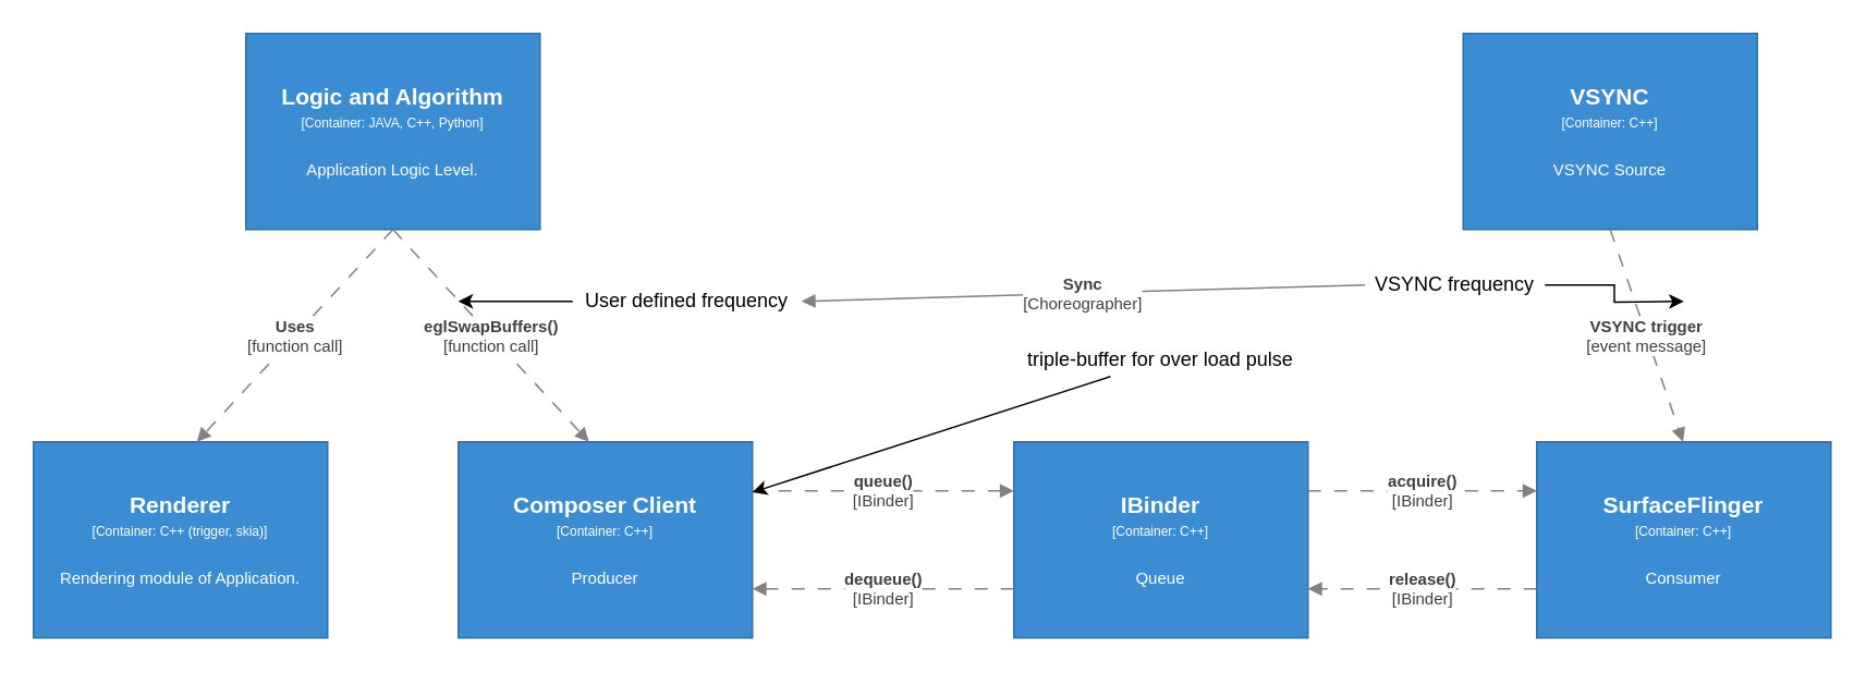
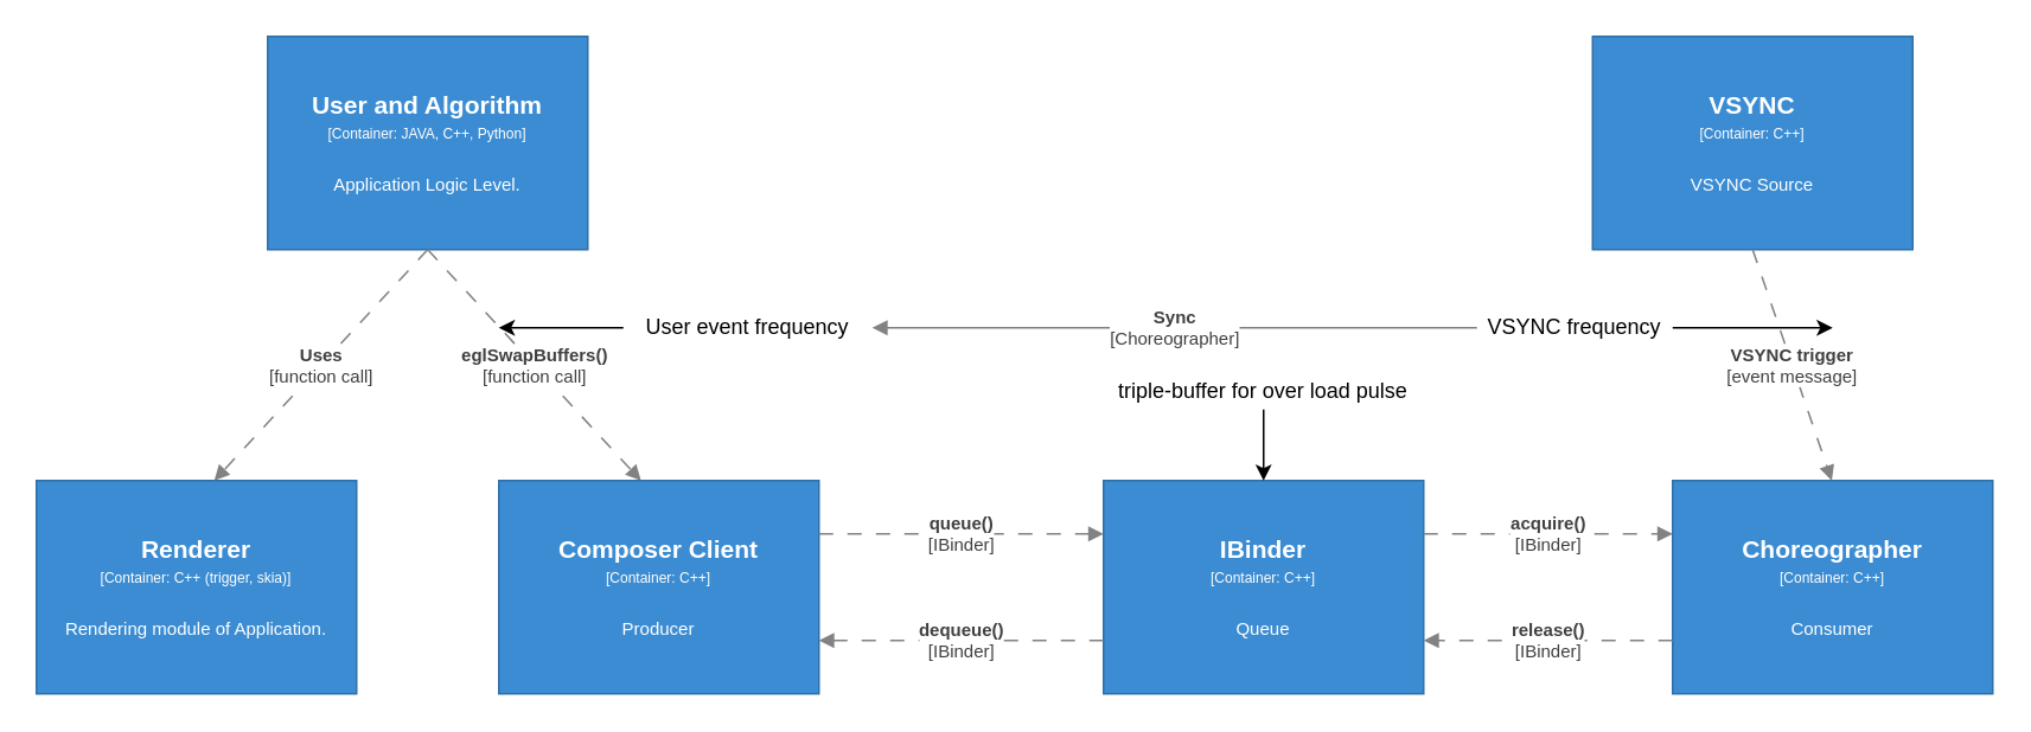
- <mxCell id="2" value="&lt;div&gt;&lt;span style=&quot;font-size: 14px&quot;&gt;&lt;b&gt;Logic and Algorithm&lt;/b&gt;&lt;/span&gt;&lt;/div&gt;&lt;div&gt;&lt;span style=&quot;font-size: 8px&quot;&gt;[Container: JAVA, C++, Python]&lt;/span&gt;&lt;/div&gt;&lt;div&gt;&lt;span style=&quot;font-size: 8px&quot;&gt;&lt;br&gt;&lt;/span&gt;&lt;/div&gt;&lt;div&gt;&lt;font size=&quot;1&quot;&gt;Application Logic Level.&lt;/font&gt;&lt;/div&gt;" style="rounded=0;whiteSpace=wrap;html=1;fillColor=#3B8CD2;fontColor=#FFFFFF;strokeColor=#2F6FA6;resizable=0;" parent="1" vertex="1"><mxGeometry x="150" y="20" width="180" height="120" as="geometry" /></mxCell>
+ <mxCell id="2" value="&lt;div&gt;&lt;span style=&quot;font-size: 14px&quot;&gt;&lt;b&gt;User and Algorithm&lt;/b&gt;&lt;/span&gt;&lt;/div&gt;&lt;div&gt;&lt;span style=&quot;font-size: 8px&quot;&gt;[Container: JAVA, C++, Python]&lt;/span&gt;&lt;/div&gt;&lt;div&gt;&lt;span style=&quot;font-size: 8px&quot;&gt;&lt;br&gt;&lt;/span&gt;&lt;/div&gt;&lt;div&gt;&lt;font size=&quot;1&quot;&gt;Application Logic Level.&lt;/font&gt;&lt;/div&gt;" style="rounded=0;whiteSpace=wrap;html=1;fillColor=#3B8CD2;fontColor=#FFFFFF;strokeColor=#2F6FA6;resizable=0;" parent="1" vertex="1"><mxGeometry x="150" y="20" width="180" height="120" as="geometry" /></mxCell>
- <mxCell id="15" value="VSYNC&amp;nbsp;frequency" style="text;html=1;strokeColor=none;fillColor=none;align=center;verticalAlign=middle;whiteSpace=wrap;rounded=0;" parent="1" vertex="1"><mxGeometry x="835" y="164" width="110" height="20" as="geometry" /></mxCell>
+ <mxCell id="15" value="VSYNC&amp;nbsp;frequency" style="text;html=1;strokeColor=none;fillColor=none;align=center;verticalAlign=middle;whiteSpace=wrap;rounded=0;" parent="1" vertex="1"><mxGeometry x="830" y="174" width="110" height="20" as="geometry" /></mxCell>
- <mxCell id="18" value="User defined frequency" style="text;html=1;strokeColor=none;fillColor=none;align=center;verticalAlign=middle;whiteSpace=wrap;rounded=0;" parent="1" vertex="1"><mxGeometry x="350" y="174" width="140" height="20" as="geometry" /></mxCell>
+ <mxCell id="18" value="User event frequency" style="text;html=1;strokeColor=none;fillColor=none;align=center;verticalAlign=middle;whiteSpace=wrap;rounded=0;" parent="1" vertex="1"><mxGeometry x="350" y="174" width="140" height="20" as="geometry" /></mxCell>
- <mxCell id="20" style="edgeStyle=none;rounded=0;orthogonalLoop=1;jettySize=auto;html=1;" parent="1" source="21" target="4" edge="1"><mxGeometry relative="1" as="geometry" /></mxCell>
+ <mxCell id="20" style="edgeStyle=none;rounded=0;orthogonalLoop=1;jettySize=auto;html=1;entryX=0.5;entryY=0;entryDx=0;entryDy=0;" parent="1" source="21" target="6" edge="1"><mxGeometry relative="1" as="geometry" /></mxCell>
- <mxCell id="7" value="&lt;div&gt;&lt;span style=&quot;font-size: 14px&quot;&gt;&lt;b&gt;SurfaceFlinger&lt;/b&gt;&lt;/span&gt;&lt;/div&gt;&lt;div&gt;&lt;span style=&quot;font-size: 8px&quot;&gt;[Container: C++]&lt;/span&gt;&lt;/div&gt;&lt;div&gt;&lt;span style=&quot;font-size: 8px&quot;&gt;&lt;br&gt;&lt;/span&gt;&lt;/div&gt;&lt;div&gt;&lt;font size=&quot;1&quot;&gt;Consumer&lt;/font&gt;&lt;/div&gt;" style="rounded=0;whiteSpace=wrap;html=1;fillColor=#3B8CD2;fontColor=#FFFFFF;strokeColor=#2F6FA6;resizable=0;" parent="1" vertex="1"><mxGeometry x="940" y="270" width="180" height="120" as="geometry" /></mxCell>
+ <mxCell id="7" value="&lt;div&gt;&lt;span style=&quot;font-size: 14px&quot;&gt;&lt;b&gt;Choreographer&lt;/b&gt;&lt;/span&gt;&lt;/div&gt;&lt;div&gt;&lt;span style=&quot;font-size: 8px&quot;&gt;[Container: C++]&lt;/span&gt;&lt;/div&gt;&lt;div&gt;&lt;span style=&quot;font-size: 8px&quot;&gt;&lt;br&gt;&lt;/span&gt;&lt;/div&gt;&lt;div&gt;&lt;font size=&quot;1&quot;&gt;Consumer&lt;/font&gt;&lt;/div&gt;" style="rounded=0;whiteSpace=wrap;html=1;fillColor=#3B8CD2;fontColor=#FFFFFF;strokeColor=#2F6FA6;resizable=0;" parent="1" vertex="1"><mxGeometry x="940" y="270" width="180" height="120" as="geometry" /></mxCell>
